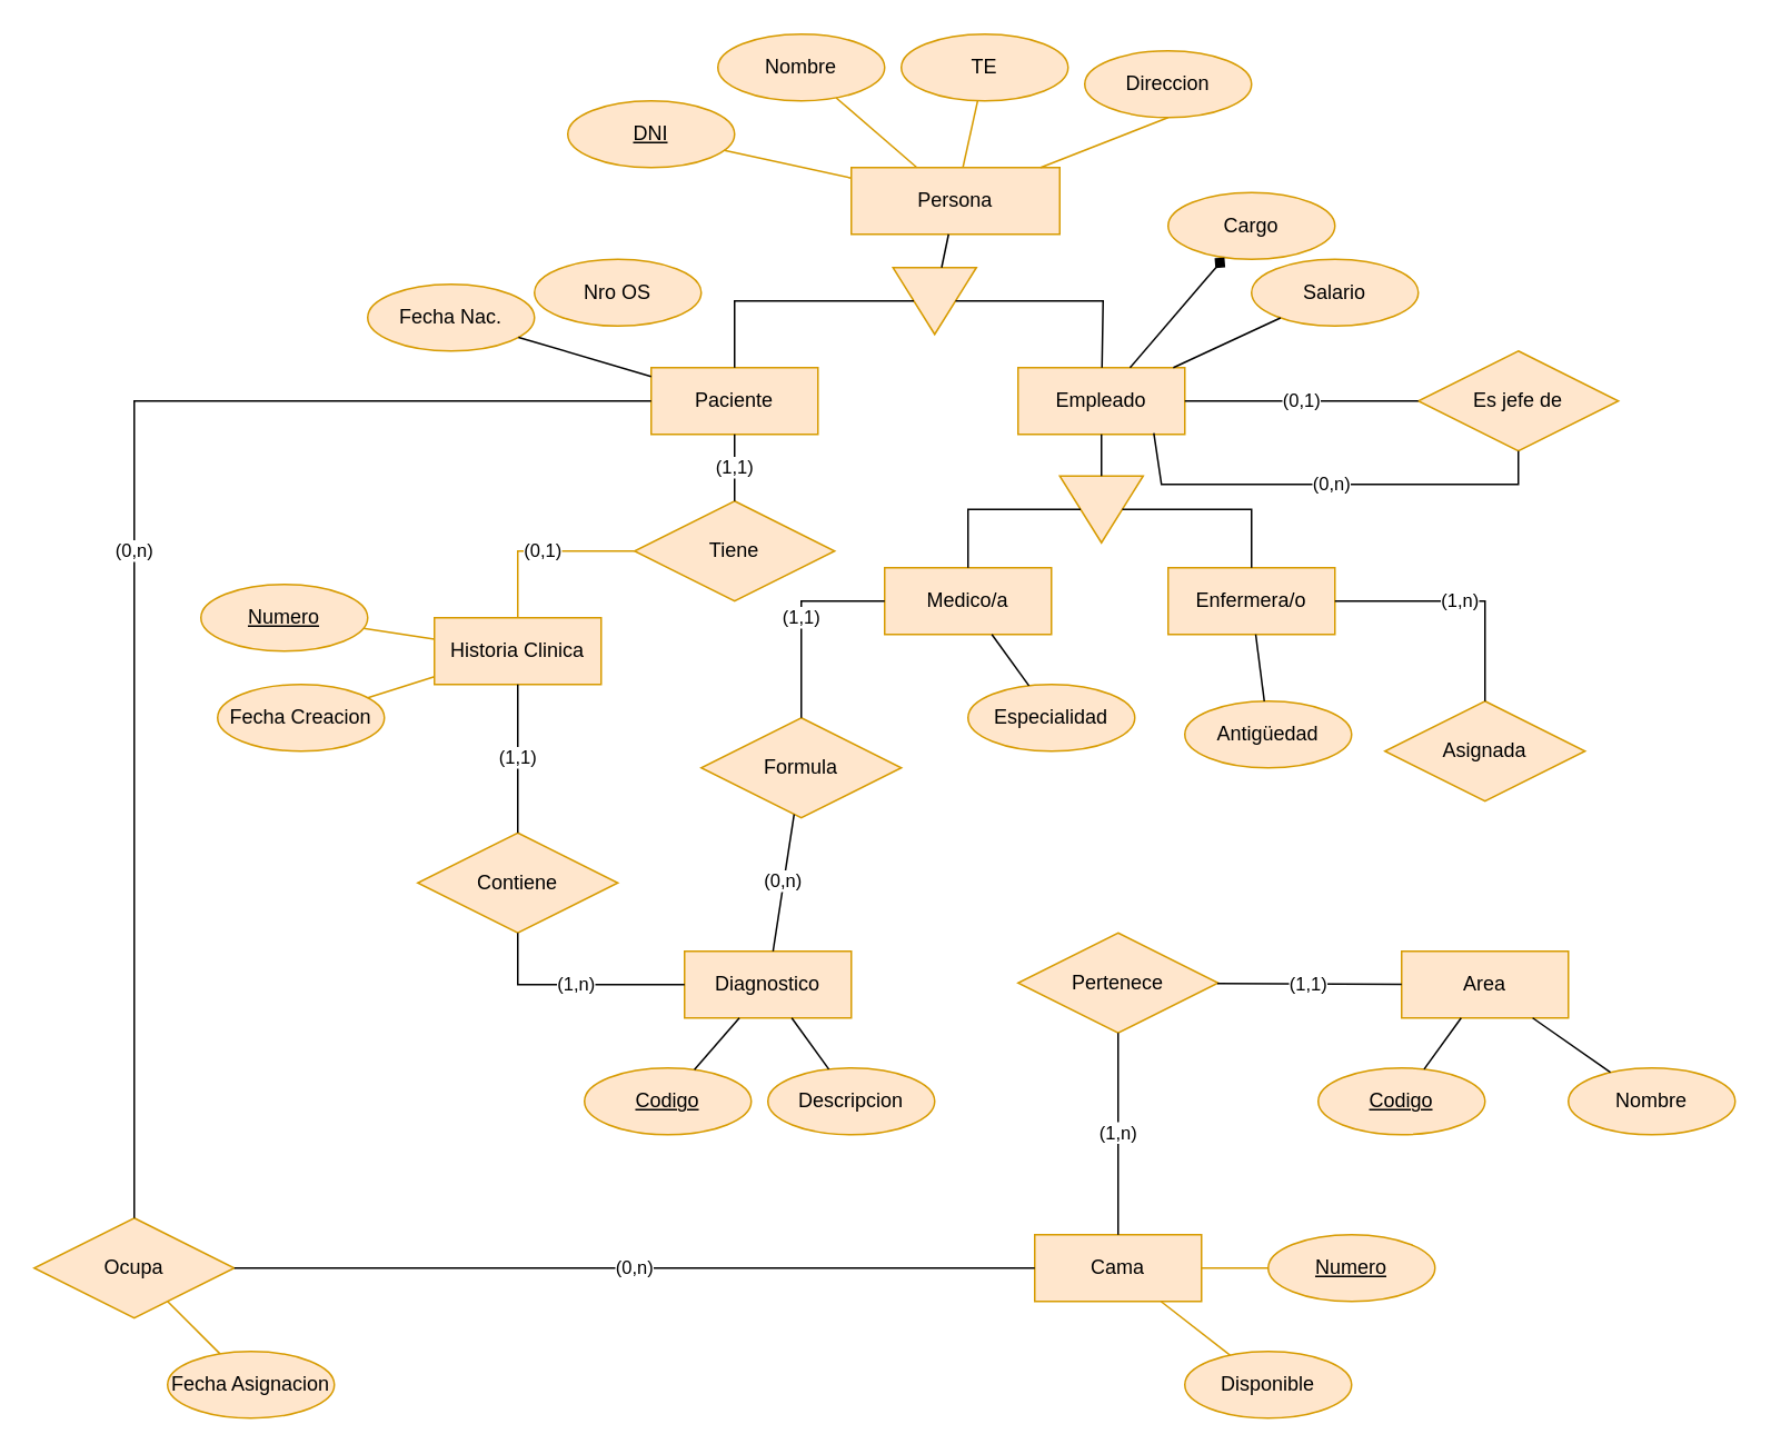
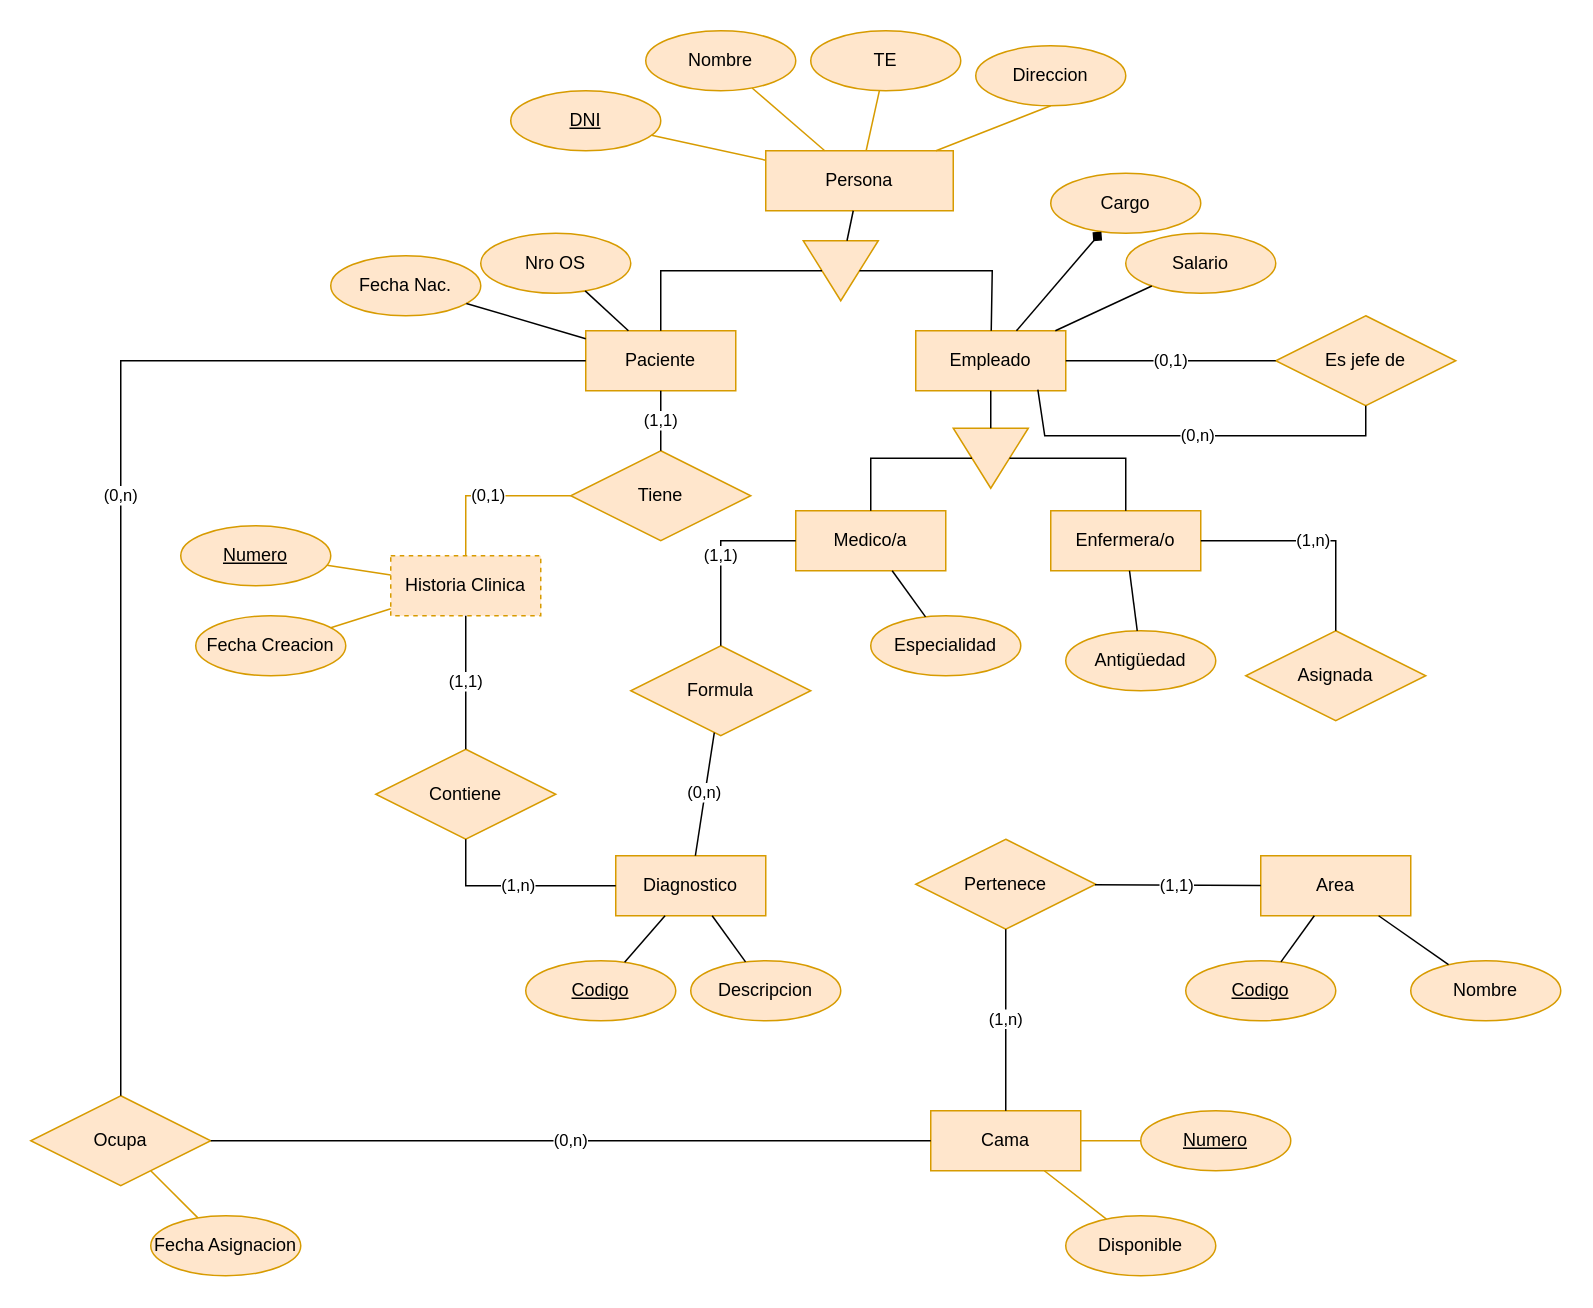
+ <mxCell id="28" value="" style="endArrow=none;html=1;rounded=0;" parent="1" source="26" target="9" edge="1"><mxGeometry relative="1" as="geometry"><mxPoint x="390" y="270" as="sourcePoint" /><mxPoint x="320" y="233.846" as="targetPoint" /></mxGeometry></mxCell>
- <mxCell id="51" value="Historia Clinica" style="whiteSpace=wrap;html=1;align=center;fillColor=#ffe6cc;strokeColor=#d79b00;" parent="1" vertex="1"><mxGeometry x="260" y="370" width="100" height="40" as="geometry" /></mxCell>
+ <mxCell id="51" value="Historia Clinica" style="whiteSpace=wrap;html=1;align=center;fillColor=#ffe6cc;strokeColor=#d79b00;dashed=1;" parent="1" vertex="1"><mxGeometry x="260" y="370" width="100" height="40" as="geometry" /></mxCell>
